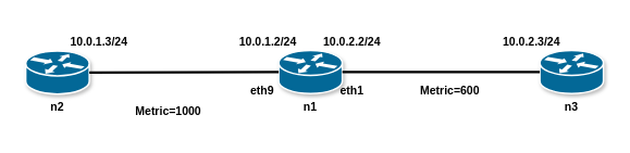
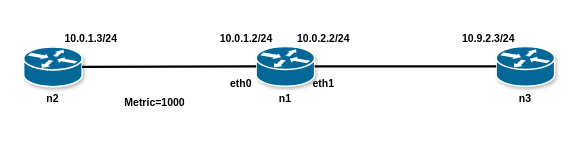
- <mxCell id="9" value="&lt;font style=&quot;font-size: 14px&quot;&gt;&lt;b&gt;10.0.2.3&lt;/b&gt;&lt;/font&gt;&lt;font style=&quot;font-size: 14px&quot;&gt;&lt;b&gt;/24&lt;/b&gt;&lt;/font&gt;" style="text;html=1;strokeColor=none;fillColor=none;align=center;verticalAlign=middle;whiteSpace=wrap;rounded=0;" parent="1" vertex="1"><mxGeometry x="601" y="20.5" width="100" height="60" as="geometry" /></mxCell>
+ <mxCell id="9" value="&lt;font style=&quot;font-size: 14px&quot;&gt;&lt;b&gt;10.9.2.3&lt;/b&gt;&lt;/font&gt;&lt;font style=&quot;font-size: 14px&quot;&gt;&lt;b&gt;/24&lt;/b&gt;&lt;/font&gt;" style="text;html=1;strokeColor=none;fillColor=none;align=center;verticalAlign=middle;whiteSpace=wrap;rounded=0;" parent="1" vertex="1"><mxGeometry x="601" y="20.5" width="100" height="60" as="geometry" /></mxCell>
- <mxCell id="16" value="&lt;font style=&quot;font-size: 14px&quot;&gt;&lt;b&gt;eth9&lt;/b&gt;&lt;/font&gt;" style="text;html=1;strokeColor=none;fillColor=none;align=center;verticalAlign=middle;whiteSpace=wrap;rounded=0;" parent="1" vertex="1"><mxGeometry x="271" y="81" width="100" height="60" as="geometry" /></mxCell>
+ <mxCell id="16" value="&lt;font style=&quot;font-size: 14px&quot;&gt;&lt;b&gt;eth0&lt;/b&gt;&lt;/font&gt;" style="text;html=1;strokeColor=none;fillColor=none;align=center;verticalAlign=middle;whiteSpace=wrap;rounded=0;" parent="1" vertex="1"><mxGeometry x="271" y="81" width="100" height="60" as="geometry" /></mxCell>
- <mxCell id="14" value="&lt;font style=&quot;font-size: 14px&quot;&gt;&lt;b&gt;Metric=600&lt;/b&gt;&lt;/font&gt;" style="text;html=1;strokeColor=none;fillColor=none;align=center;verticalAlign=middle;whiteSpace=wrap;rounded=0;" parent="1" vertex="1"><mxGeometry x="501" y="81" width="100" height="60" as="geometry" /></mxCell>
